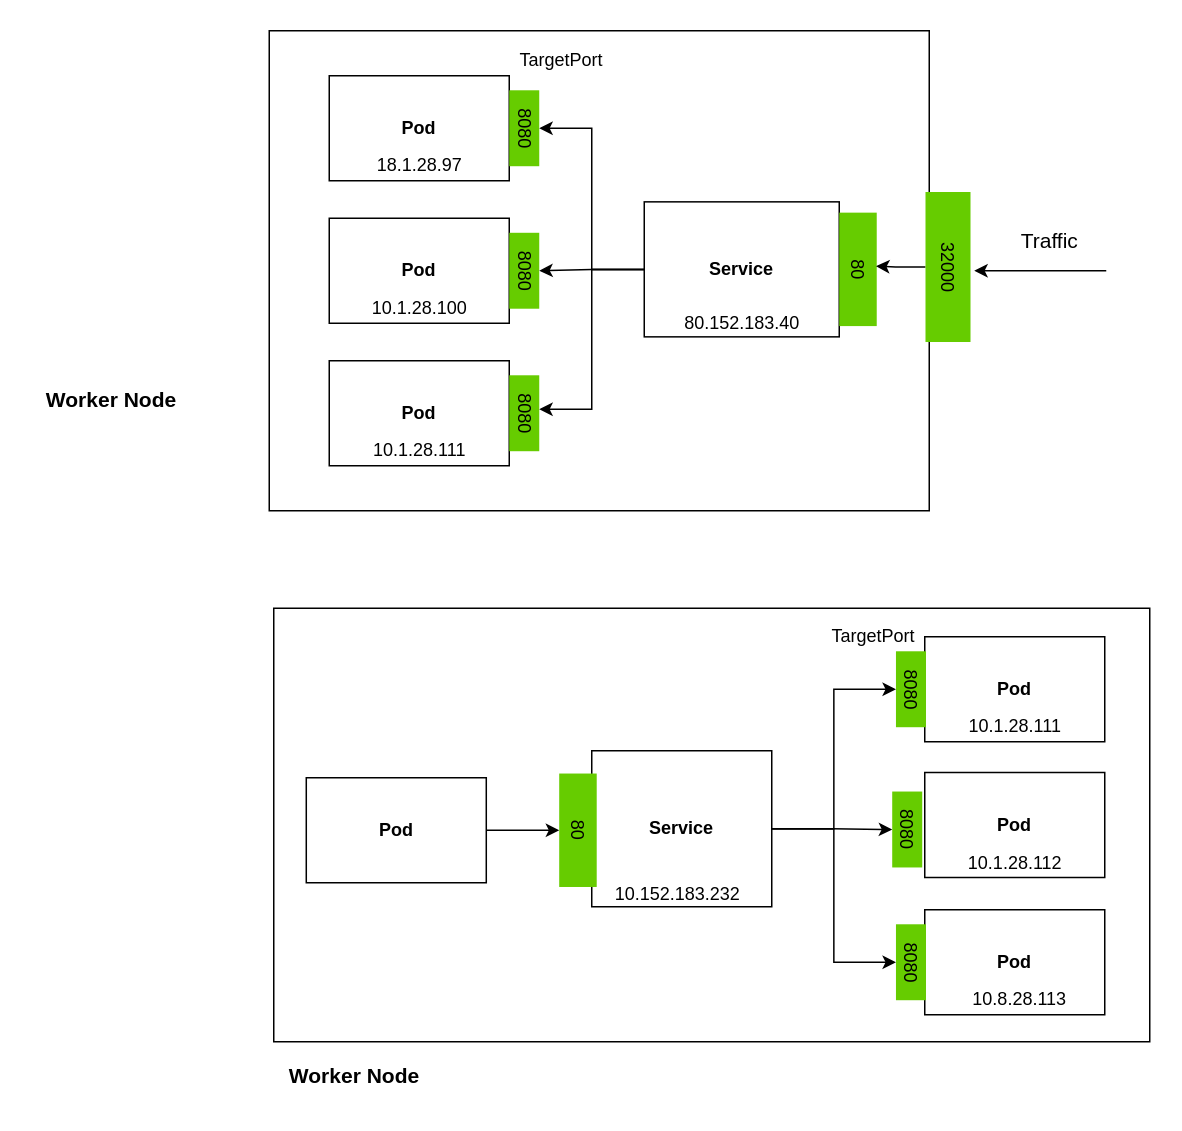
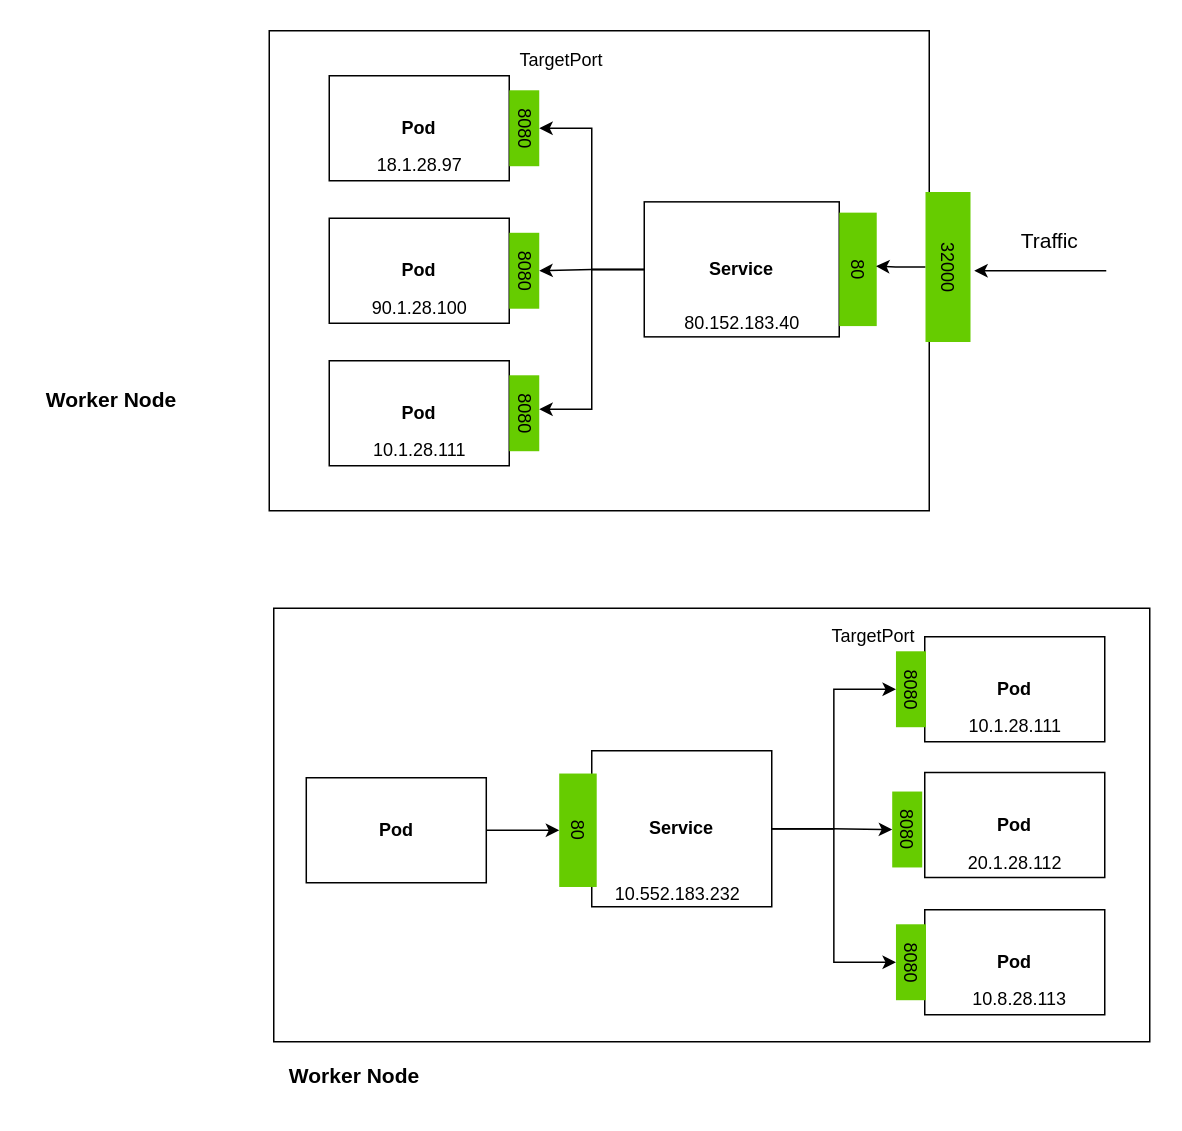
- <mxCell id="22" value="10.1.28.100" style="text;html=1;strokeColor=none;fillColor=none;align=center;verticalAlign=middle;whiteSpace=wrap;rounded=0;" vertex="1" parent="1"><mxGeometry x="226.5" y="190" width="105" height="30" as="geometry" /></mxCell>
+ <mxCell id="22" value="90.1.28.100" style="text;html=1;strokeColor=none;fillColor=none;align=center;verticalAlign=middle;whiteSpace=wrap;rounded=0;" vertex="1" parent="1"><mxGeometry x="226.5" y="190" width="105" height="30" as="geometry" /></mxCell>
- <mxCell id="42" value="10.1.28.112" style="text;html=1;strokeColor=none;fillColor=none;align=center;verticalAlign=middle;whiteSpace=wrap;rounded=0;" vertex="1" parent="1"><mxGeometry x="623.5" y="560" width="105" height="30" as="geometry" /></mxCell>
+ <mxCell id="42" value="20.1.28.112" style="text;html=1;strokeColor=none;fillColor=none;align=center;verticalAlign=middle;whiteSpace=wrap;rounded=0;" vertex="1" parent="1"><mxGeometry x="623.5" y="560" width="105" height="30" as="geometry" /></mxCell>
- <mxCell id="44" value="10.152.183.232" style="text;html=1;strokeColor=none;fillColor=none;align=center;verticalAlign=middle;whiteSpace=wrap;rounded=0;" vertex="1" parent="1"><mxGeometry x="399" y="581" width="105" height="30" as="geometry" /></mxCell>
+ <mxCell id="44" value="10.552.183.232" style="text;html=1;strokeColor=none;fillColor=none;align=center;verticalAlign=middle;whiteSpace=wrap;rounded=0;" vertex="1" parent="1"><mxGeometry x="399" y="581" width="105" height="30" as="geometry" /></mxCell>
